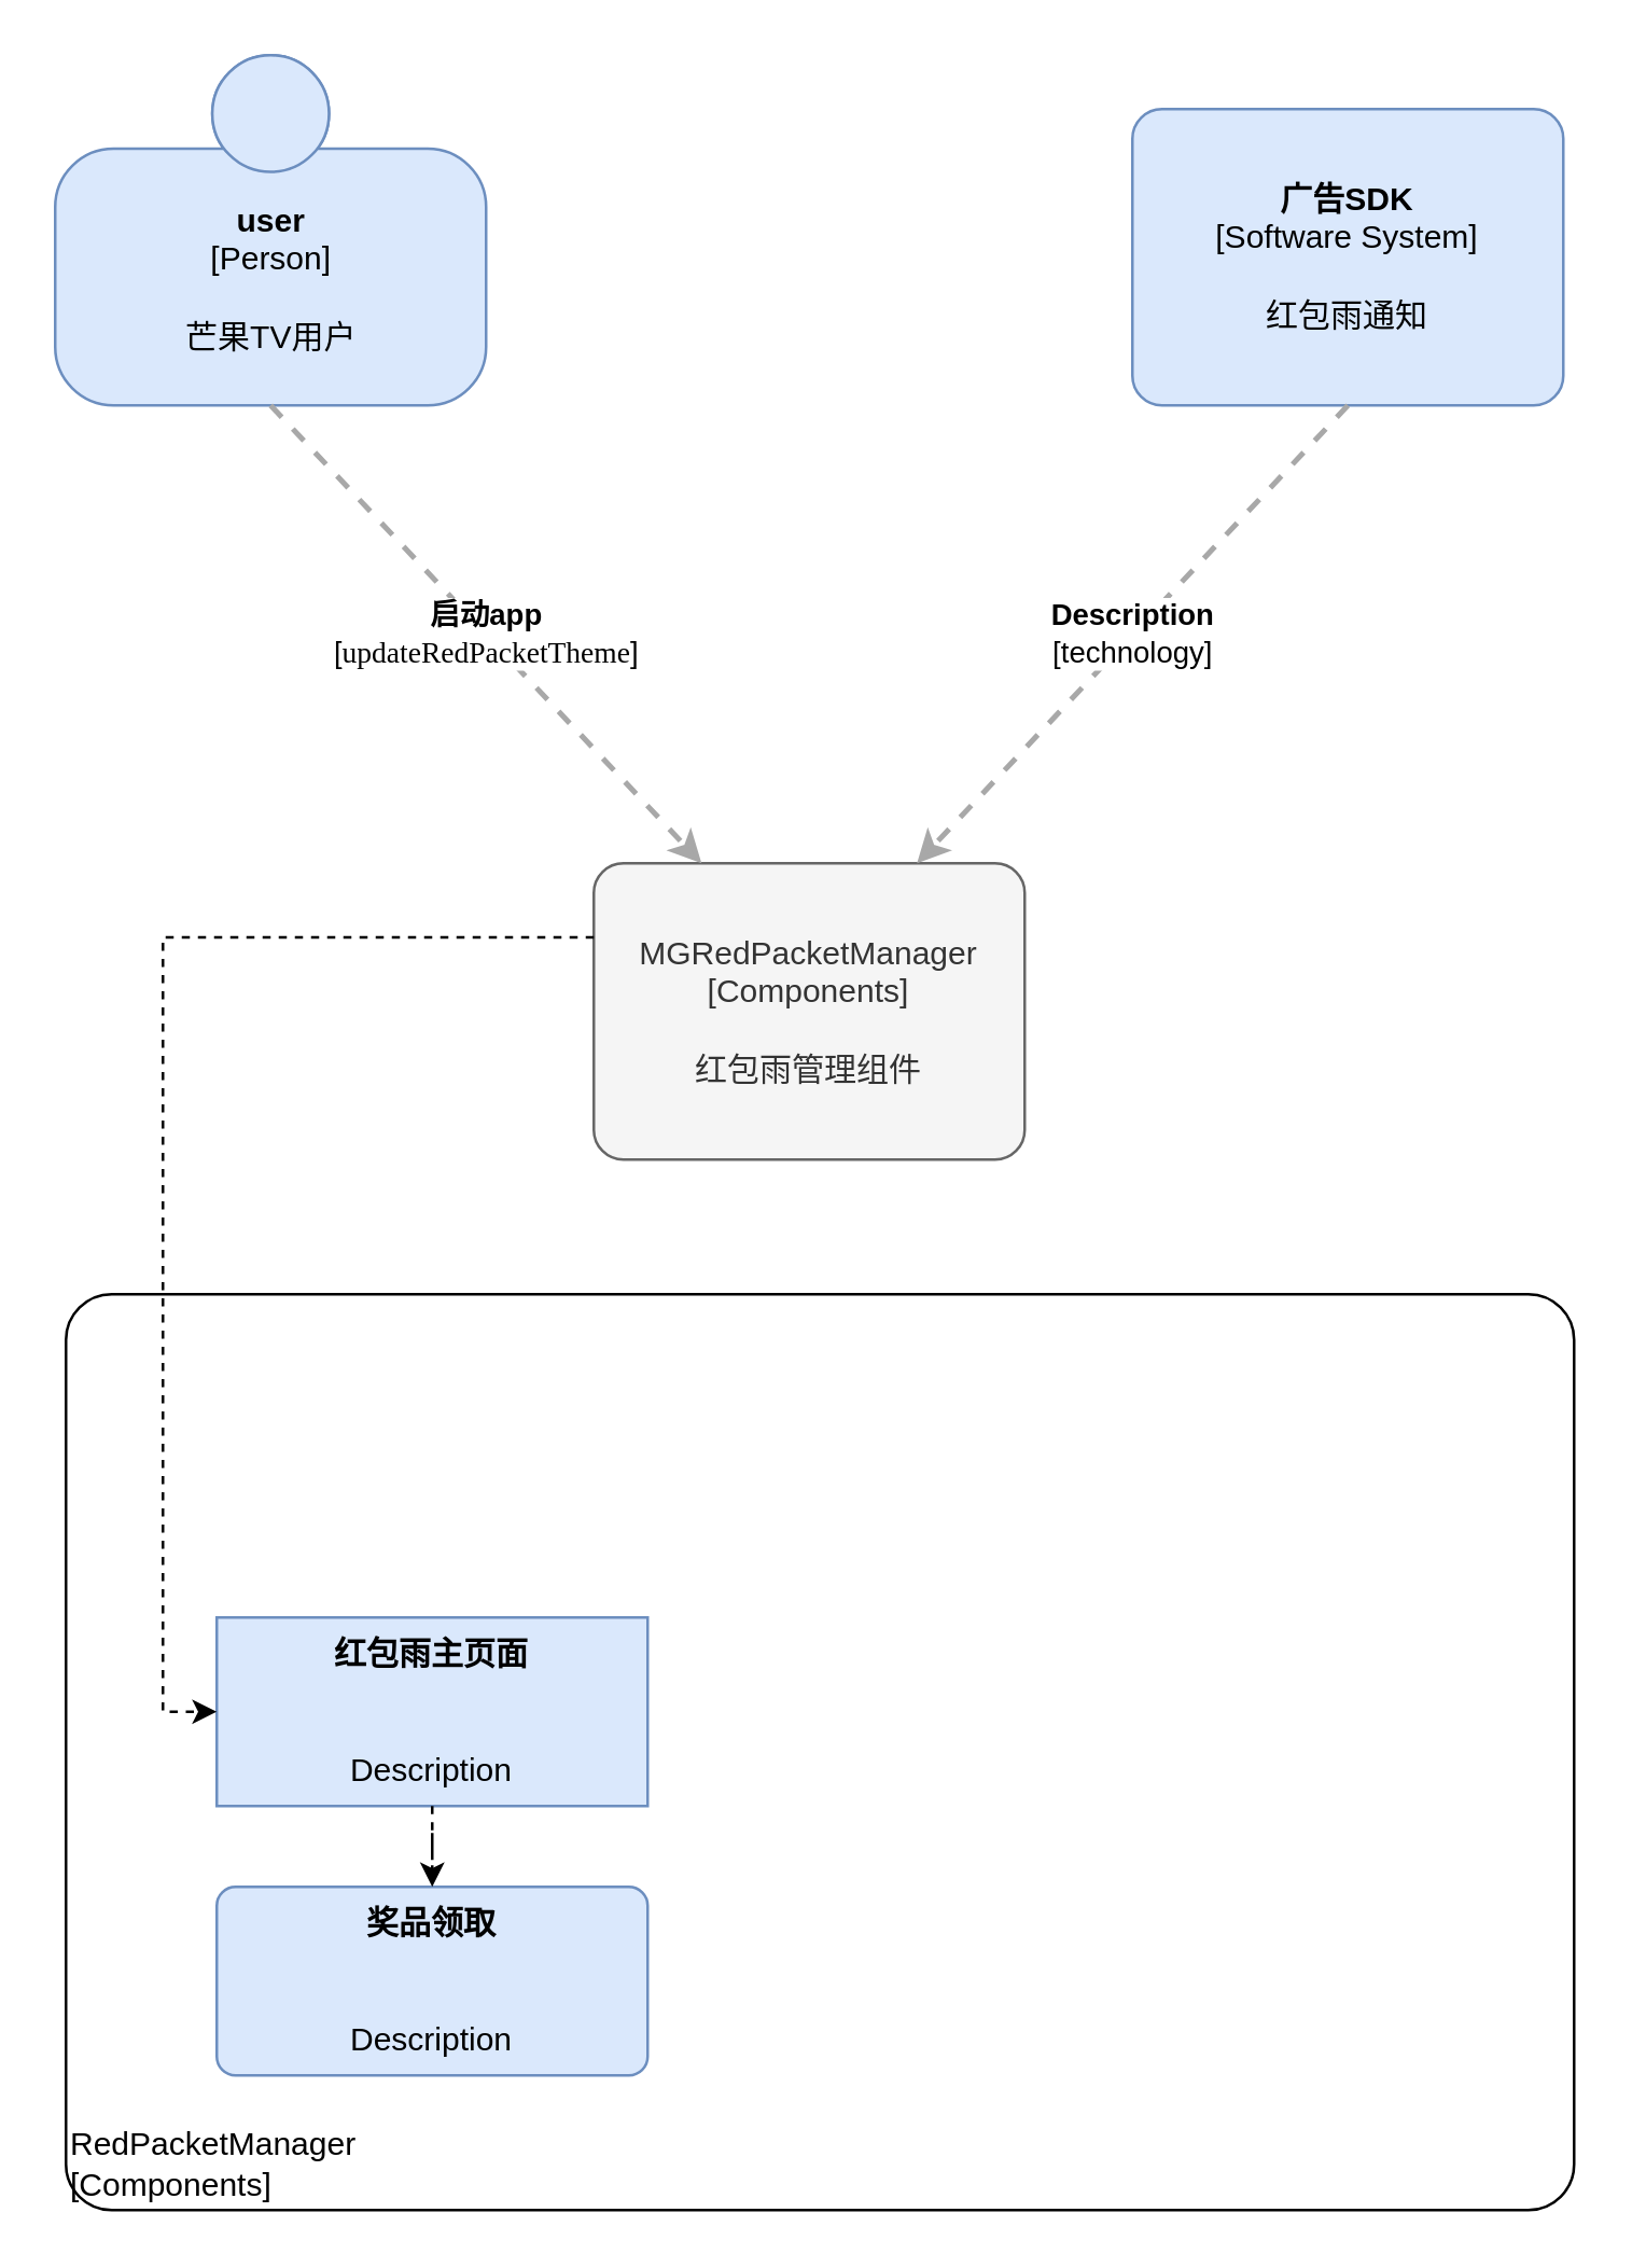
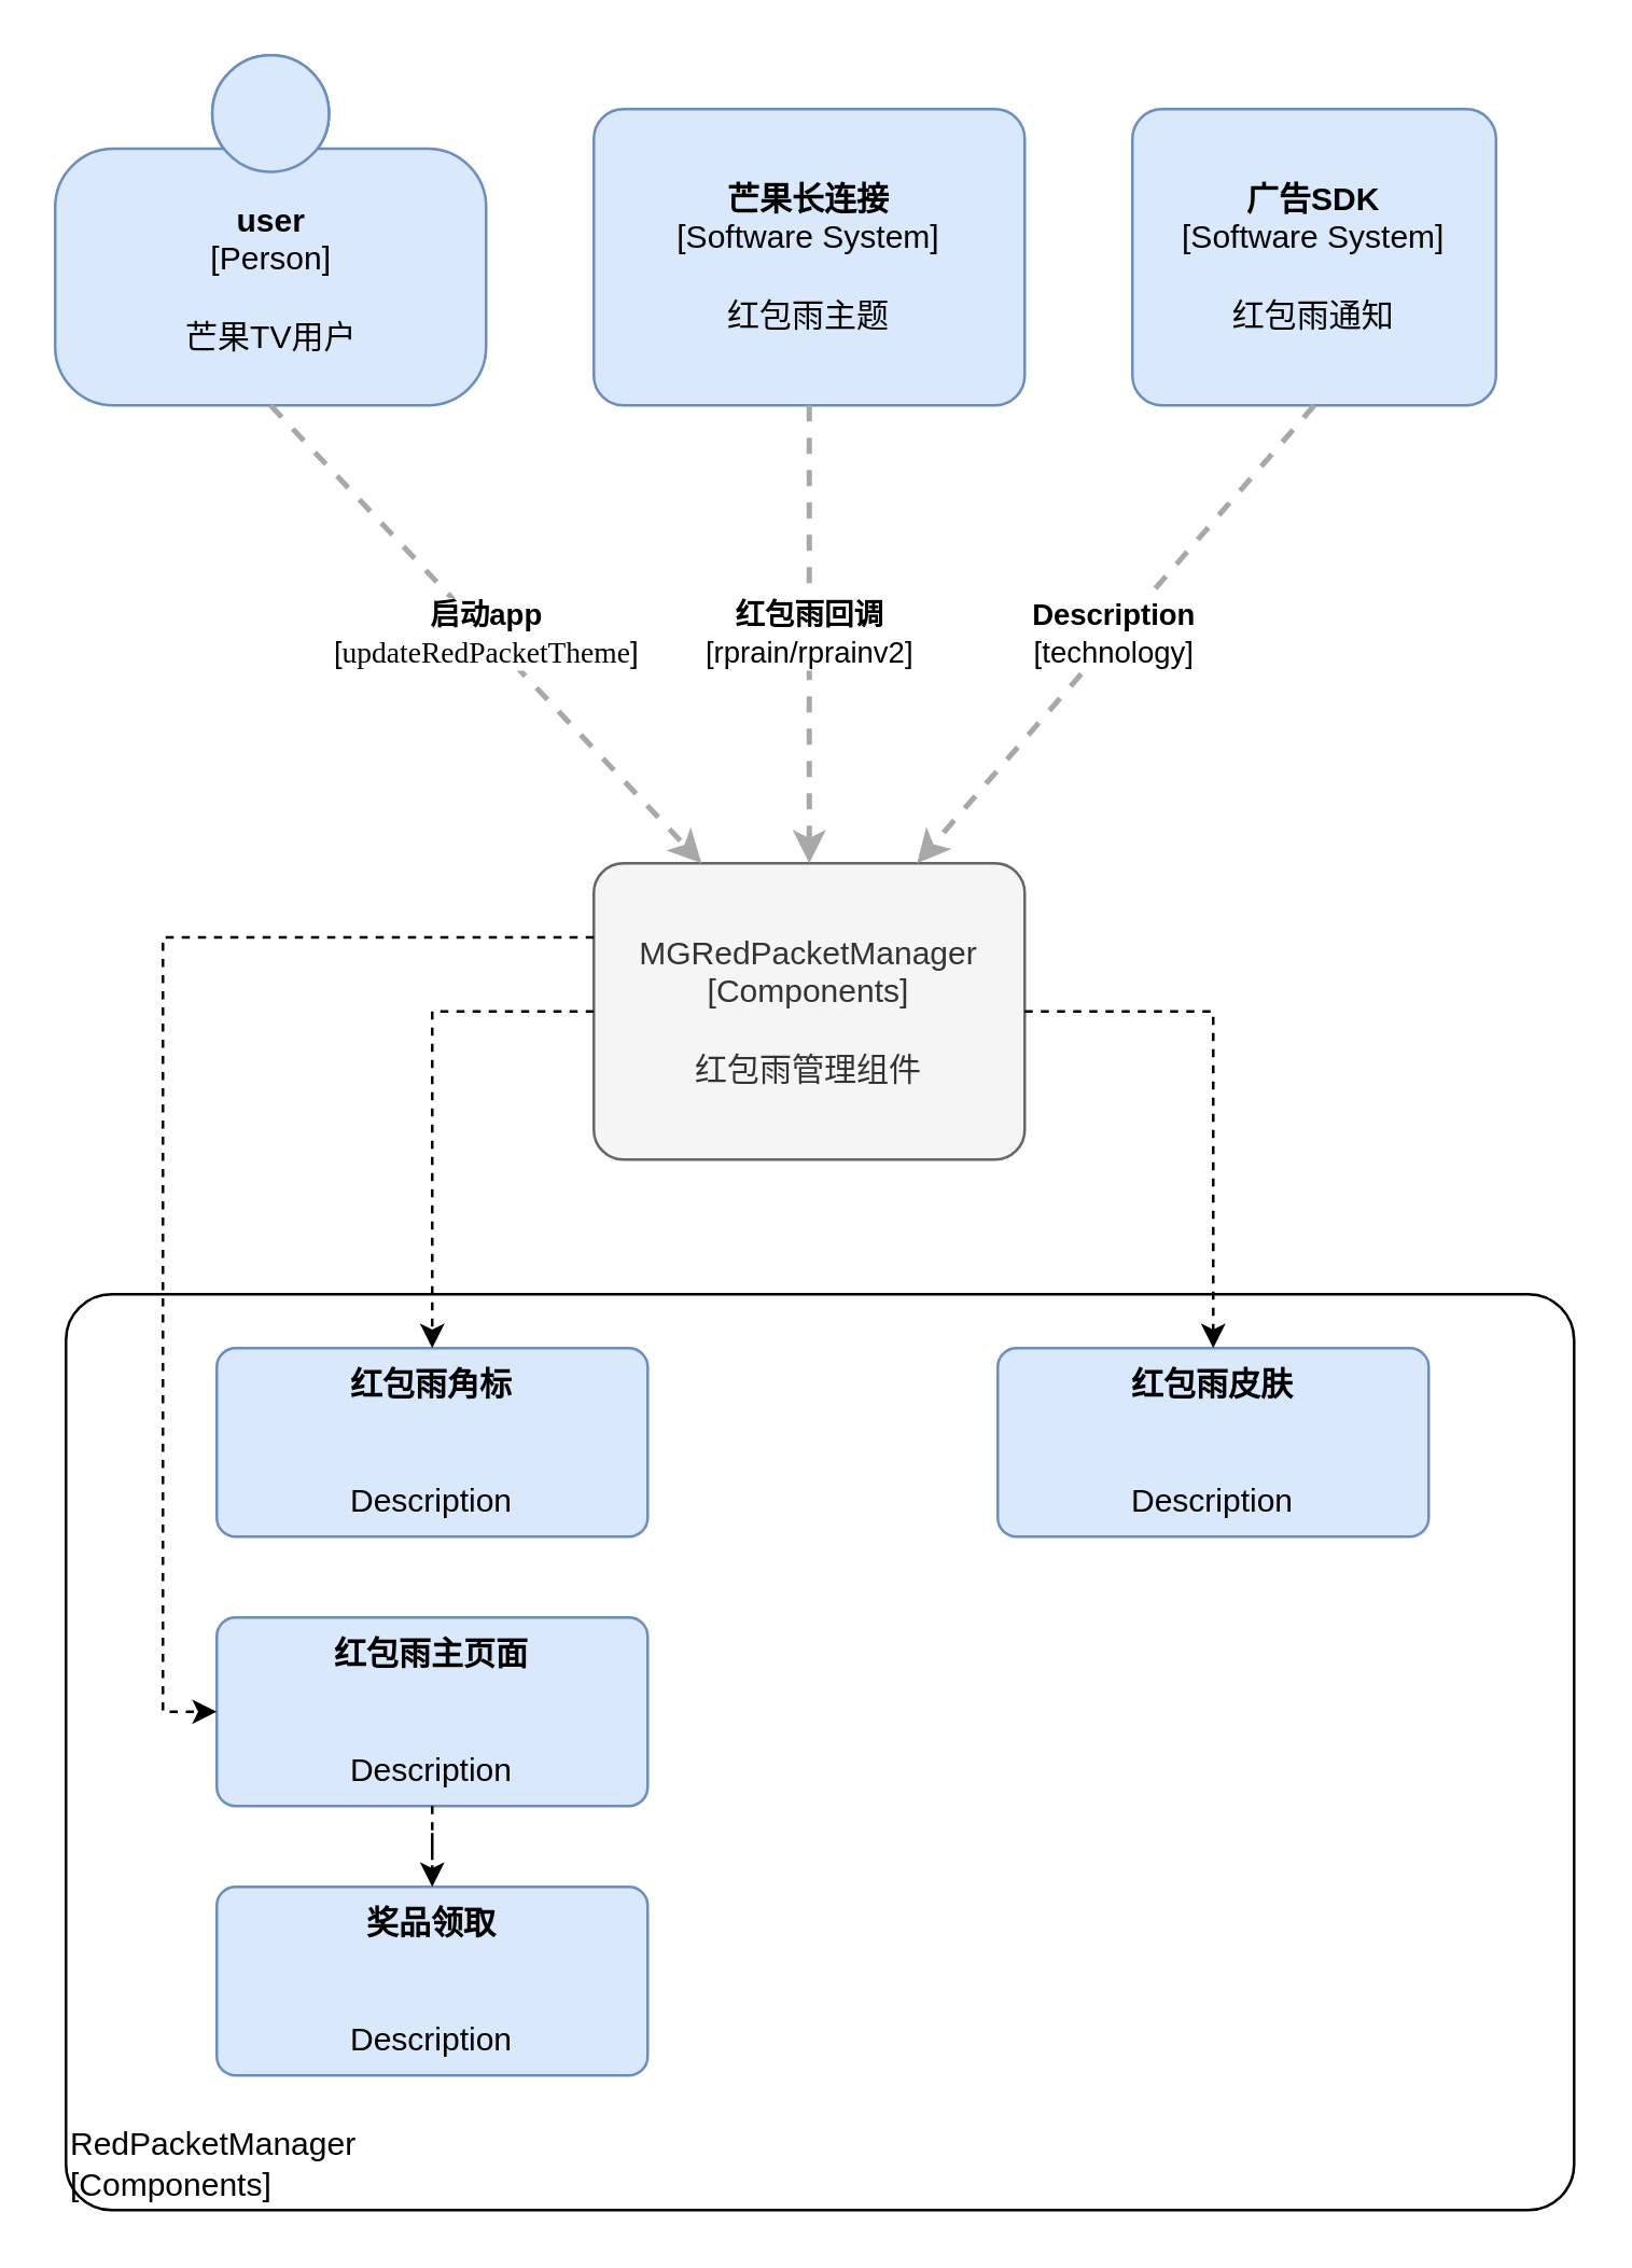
+ <mxCell id="4" value="&lt;b&gt;芒果长连接&lt;/b&gt;&lt;br&gt;&lt;div&gt;[Software System]&lt;/div&gt;&lt;br&gt;&lt;div&gt;红包雨主题&lt;/div&gt;" style="rounded=1;whiteSpace=wrap;html=1;labelBackgroundColor=none;fillColor=#dae8fc;fontColor=#000000;align=center;arcSize=10;strokeColor=#6c8ebf;points=[[0.25,0,0],[0.5,0,0],[0.75,0,0],[1,0.25,0],[1,0.5,0],[1,0.75,0],[0.75,1,0],[0.5,1,0],[0.25,1,0],[0,0.75,0],[0,0.5,0],[0,0.25,0]];" vertex="1" parent="1"><mxGeometry x="220" y="40" width="160" height="110.0" as="geometry" /></mxCell>
- <mxCell id="5" value="&lt;b&gt;广告SDK&lt;/b&gt;&lt;br&gt;&lt;div&gt;[Software System]&lt;/div&gt;&lt;br&gt;&lt;div&gt;红包雨通知&lt;/div&gt;" style="rounded=1;whiteSpace=wrap;html=1;labelBackgroundColor=none;fillColor=#dae8fc;fontColor=#000000;align=center;arcSize=10;strokeColor=#6c8ebf;points=[[0.25,0,0],[0.5,0,0],[0.75,0,0],[1,0.25,0],[1,0.5,0],[1,0.75,0],[0.75,1,0],[0.5,1,0],[0.25,1,0],[0,0.75,0],[0,0.5,0],[0,0.25,0]];" vertex="1" parent="1"><mxGeometry x="420" y="40" width="160" height="110.0" as="geometry" /></mxCell>
+ <mxCell id="5" value="&lt;b&gt;广告SDK&lt;/b&gt;&lt;br&gt;&lt;div&gt;[Software System]&lt;/div&gt;&lt;br&gt;&lt;div&gt;红包雨通知&lt;/div&gt;" style="rounded=1;whiteSpace=wrap;html=1;labelBackgroundColor=none;fillColor=#dae8fc;fontColor=#000000;align=center;arcSize=10;strokeColor=#6c8ebf;points=[[0.25,0,0],[0.5,0,0],[0.75,0,0],[1,0.25,0],[1,0.5,0],[1,0.75,0],[0.75,1,0],[0.5,1,0],[0.25,1,0],[0,0.75,0],[0,0.5,0],[0,0.25,0]];" vertex="1" parent="1"><mxGeometry x="420" y="40" width="135" height="110.0" as="geometry" /></mxCell>
+ <mxCell id="8" value="&lt;div style=&quot;text-align: left&quot;&gt;&lt;div style=&quot;text-align: center&quot;&gt;&lt;b&gt;红包雨回调&lt;/b&gt;&lt;/div&gt;&lt;div style=&quot;text-align: center&quot;&gt;[rprain/rprainv2]&lt;/div&gt;&lt;/div&gt;" style="edgeStyle=none;rounded=0;html=1;jettySize=auto;orthogonalLoop=1;strokeColor=#A8A8A8;strokeWidth=2;fontColor=#000000;jumpStyle=none;dashed=1;exitX=0.5;exitY=1;exitDx=0;exitDy=0;exitPerimeter=0;" edge="1" parent="1" source="4" target="6"><mxGeometry width="200" relative="1" as="geometry"><mxPoint x="160" y="370" as="sourcePoint" /><mxPoint x="360" y="370" as="targetPoint" /></mxGeometry></mxCell>
+ <mxCell id="15" value="&lt;div style=&quot;text-align: left&quot;&gt;&lt;div style=&quot;text-align: center&quot;&gt;&lt;br&gt;&lt;/div&gt;&lt;/div&gt;" style="edgeStyle=orthogonalEdgeStyle;rounded=0;html=1;jettySize=auto;orthogonalLoop=1;strokeColor=#000000;strokeWidth=1;fontColor=#000000;jumpStyle=none;dashed=1;exitX=1;exitY=0.5;exitDx=0;exitDy=0;exitPerimeter=0;entryX=0.5;entryY=0;entryDx=0;entryDy=0;entryPerimeter=0;" edge="1" parent="1" source="6" target="10"><mxGeometry width="200" relative="1" as="geometry"><mxPoint x="230" y="385" as="sourcePoint" /><mxPoint x="170" y="510" as="targetPoint" /></mxGeometry></mxCell>
+ <mxCell id="14" value="&lt;div style=&quot;text-align: left&quot;&gt;&lt;div style=&quot;text-align: center&quot;&gt;&lt;br&gt;&lt;/div&gt;&lt;/div&gt;" style="edgeStyle=orthogonalEdgeStyle;rounded=0;html=1;jettySize=auto;orthogonalLoop=1;strokeColor=#000000;strokeWidth=1;fontColor=#000000;jumpStyle=none;dashed=1;exitX=0;exitY=0.5;exitDx=0;exitDy=0;exitPerimeter=0;" edge="1" parent="1" source="6" target="11"><mxGeometry width="200" relative="1" as="geometry"><mxPoint x="230" y="385" as="sourcePoint" /><mxPoint x="90" y="685" as="targetPoint" /></mxGeometry></mxCell>
+ <mxCell id="11" value="&lt;b&gt;红包雨角标&lt;/b&gt;&lt;br&gt;&lt;div&gt;&lt;br&gt;&lt;/div&gt;&lt;br&gt;&lt;div&gt;Description&lt;/div&gt;" style="rounded=1;whiteSpace=wrap;html=1;labelBackgroundColor=none;fillColor=#dae8fc;fontColor=#000000;align=center;arcSize=10;strokeColor=#6c8ebf;points=[[0.25,0,0],[0.5,0,0],[0.75,0,0],[1,0.25,0],[1,0.5,0],[1,0.75,0],[0.75,1,0],[0.5,1,0],[0.25,1,0],[0,0.75,0],[0,0.5,0],[0,0.25,0]];glass=0;" vertex="1" parent="1"><mxGeometry x="80" y="500" width="160" height="70" as="geometry" /></mxCell>
+ <mxCell id="10" value="&lt;b&gt;红包雨皮肤&lt;/b&gt;&lt;br&gt;&lt;div&gt;&lt;br&gt;&lt;/div&gt;&lt;br&gt;&lt;div&gt;Description&lt;/div&gt;" style="rounded=1;whiteSpace=wrap;html=1;labelBackgroundColor=none;fillColor=#dae8fc;fontColor=#000000;align=center;arcSize=10;strokeColor=#6c8ebf;points=[[0.25,0,0],[0.5,0,0],[0.75,0,0],[1,0.25,0],[1,0.5,0],[1,0.75,0],[0.75,1,0],[0.5,1,0],[0.25,1,0],[0,0.75,0],[0,0.5,0],[0,0.25,0]];glass=0;" vertex="1" parent="1"><mxGeometry x="370" y="500" width="160" height="70" as="geometry" /></mxCell>
- <mxCell id="12" value="&lt;b&gt;红包雨主页面&lt;/b&gt;&lt;br&gt;&lt;div&gt;&lt;br&gt;&lt;/div&gt;&lt;br&gt;&lt;div&gt;Description&lt;/div&gt;" style="whiteSpace=wrap;html=1;labelBackgroundColor=none;fillColor=#dae8fc;fontColor=#000000;align=center;arcSize=10;strokeColor=#6c8ebf;points=[[0.25,0,0],[0.5,0,0],[0.75,0,0],[1,0.25,0],[1,0.5,0],[1,0.75,0],[0.75,1,0],[0.5,1,0],[0.25,1,0],[0,0.75,0],[0,0.5,0],[0,0.25,0]];glass=0;rounded=0;" vertex="1" parent="1"><mxGeometry x="80" y="600" width="160" height="70" as="geometry" /></mxCell>
+ <mxCell id="12" value="&lt;b&gt;红包雨主页面&lt;/b&gt;&lt;br&gt;&lt;div&gt;&lt;br&gt;&lt;/div&gt;&lt;br&gt;&lt;div&gt;Description&lt;/div&gt;" style="rounded=1;whiteSpace=wrap;html=1;labelBackgroundColor=none;fillColor=#dae8fc;fontColor=#000000;align=center;arcSize=10;strokeColor=#6c8ebf;points=[[0.25,0,0],[0.5,0,0],[0.75,0,0],[1,0.25,0],[1,0.5,0],[1,0.75,0],[0.75,1,0],[0.5,1,0],[0.25,1,0],[0,0.75,0],[0,0.5,0],[0,0.25,0]];glass=0;" vertex="1" parent="1"><mxGeometry x="80" y="600" width="160" height="70" as="geometry" /></mxCell>
